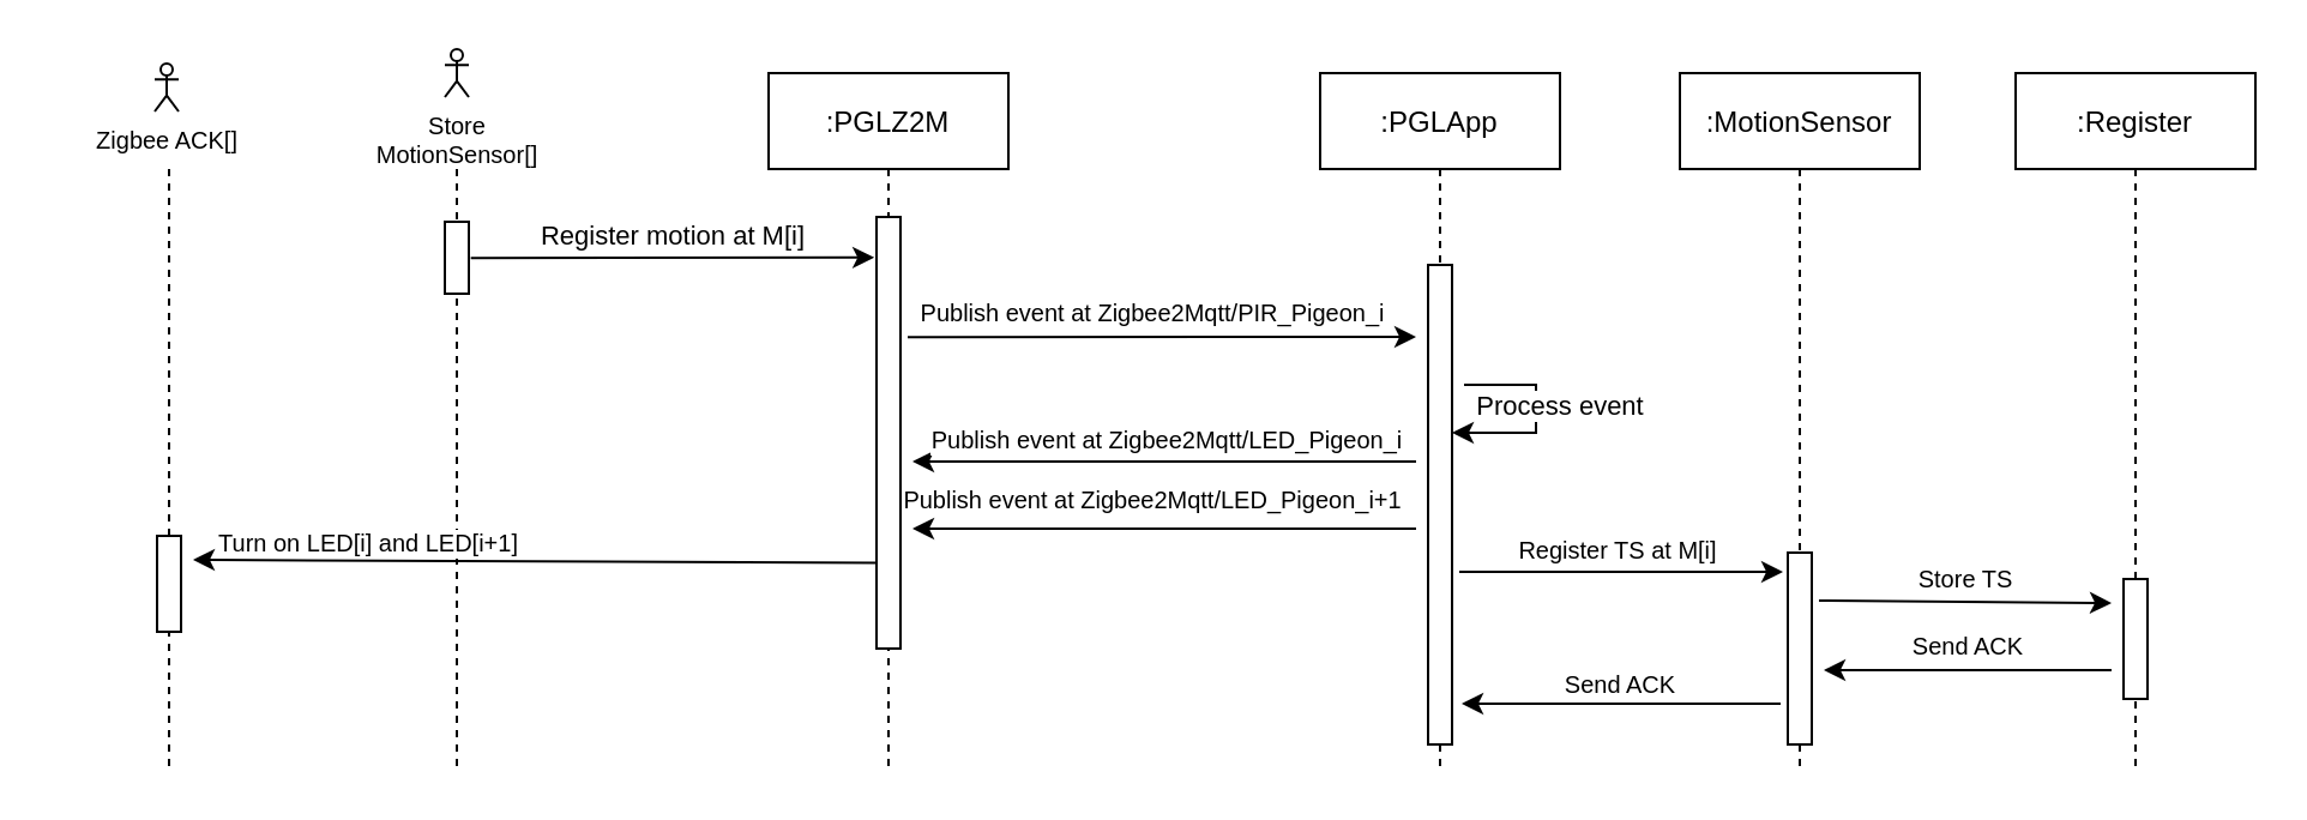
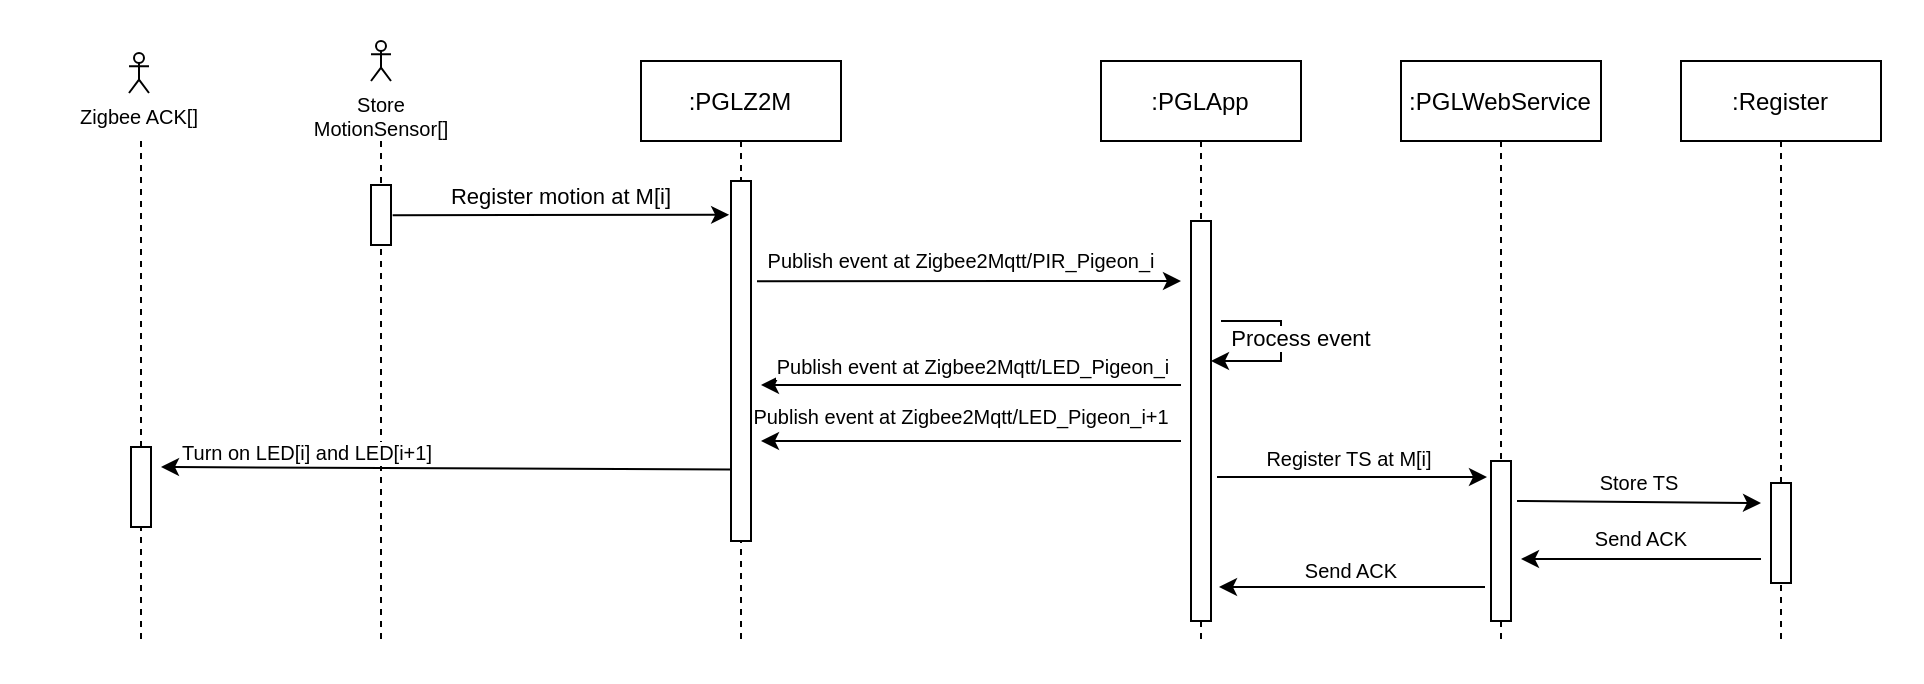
- <mxCell id="9" value=":MotionSensor" style="shape=umlLifeline;perimeter=lifelinePerimeter;container=1;collapsible=0;recursiveResize=0;rounded=0;shadow=0;strokeWidth=1;" parent="1" vertex="1"><mxGeometry x="700" y="30" width="100" height="290" as="geometry" /></mxCell>
+ <mxCell id="9" value=":PGLWebService" style="shape=umlLifeline;perimeter=lifelinePerimeter;container=1;collapsible=0;recursiveResize=0;rounded=0;shadow=0;strokeWidth=1;" parent="1" vertex="1"><mxGeometry x="700" y="30" width="100" height="290" as="geometry" /></mxCell>
